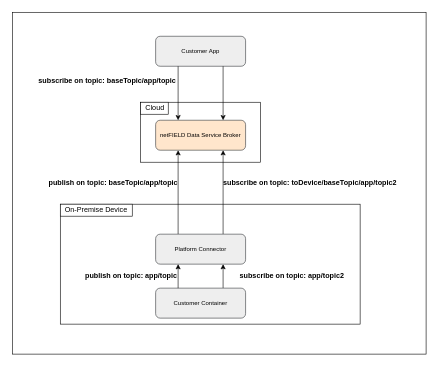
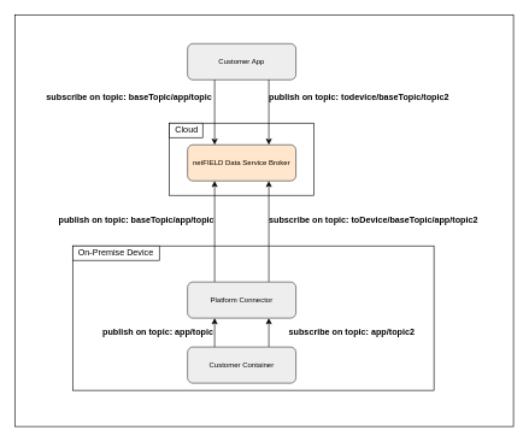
+ <mxCell id="23" value="publish on topic: todevice/baseTopic/topic2" style="text;html=1;align=center;verticalAlign=middle;resizable=0;points=[];autosize=1;strokeColor=none;fillColor=none;fontStyle=1" parent="1" vertex="1"><mxGeometry x="361" y="120" width="270" height="30" as="geometry" /></mxCell>
